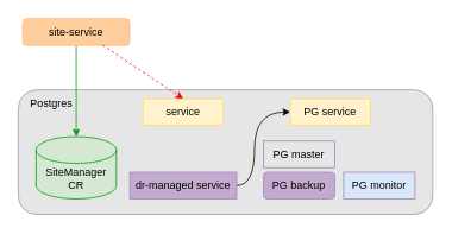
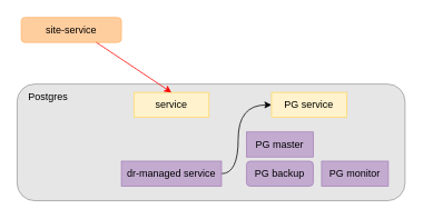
- <mxCell id="14" value="" style="endArrow=classic;html=1;rounded=0;strokeColor=#FF0000;curved=1;exitX=0.75;exitY=1;exitDx=0;exitDy=0;entryX=0.5;entryY=0;entryDx=0;entryDy=0;dashed=1;" edge="1" parent="1" source="4" target="7"><mxGeometry width="50" height="50" relative="1" as="geometry"><mxPoint x="165" y="100" as="sourcePoint" /><mxPoint x="215" y="50" as="targetPoint" /></mxGeometry></mxCell>
+ <mxCell id="14" value="" style="endArrow=classic;html=1;rounded=0;strokeColor=#FF0000;curved=1;exitX=0.75;exitY=1;exitDx=0;exitDy=0;entryX=0.5;entryY=0;entryDx=0;entryDy=0;" edge="1" parent="1" source="4" target="7"><mxGeometry width="50" height="50" relative="1" as="geometry"><mxPoint x="165" y="100" as="sourcePoint" /><mxPoint x="215" y="50" as="targetPoint" /></mxGeometry></mxCell>
- <mxCell id="3" style="edgeStyle=orthogonalEdgeStyle;curved=1;rounded=0;orthogonalLoop=1;jettySize=auto;html=1;exitX=0.5;exitY=1;exitDx=0;exitDy=0;entryX=0.5;entryY=0;entryDx=0;entryDy=0;entryPerimeter=0;strokeColor=#009900;" edge="1" parent="1" source="4" target="6"><mxGeometry relative="1" as="geometry" /></mxCell>
- <mxCell id="11" value="PG master" style="rounded=0;whiteSpace=wrap;html=1;strokeColor=#A680B8;fillColor=#e6e6e6;" vertex="1" parent="1"><mxGeometry x="295" y="157.5" width="80" height="30" as="geometry" /></mxCell>
+ <mxCell id="11" value="PG master" style="rounded=0;whiteSpace=wrap;html=1;strokeColor=#A680B8;fillColor=#C3ABD0;" vertex="1" parent="1"><mxGeometry x="295" y="157.5" width="80" height="30" as="geometry" /></mxCell>
- <mxCell id="6" value="SiteManager CR" style="shape=cylinder3;whiteSpace=wrap;html=1;boundedLbl=1;backgroundOutline=1;size=15;strokeColor=#009900;fillColor=#D5E8D4;" vertex="1" parent="1"><mxGeometry x="40" y="152.5" width="90" height="70" as="geometry" /></mxCell>
- <mxCell id="13" value="PG monitor" style="rounded=0;whiteSpace=wrap;html=1;strokeColor=#A680B8;fillColor=#dae8fc;" vertex="1" parent="1"><mxGeometry x="385" y="192.5" width="80" height="30" as="geometry" /></mxCell>
+ <mxCell id="13" value="PG monitor" style="rounded=0;whiteSpace=wrap;html=1;strokeColor=#A680B8;fillColor=#C3ABD0;" vertex="1" parent="1"><mxGeometry x="385" y="192.5" width="80" height="30" as="geometry" /></mxCell>
